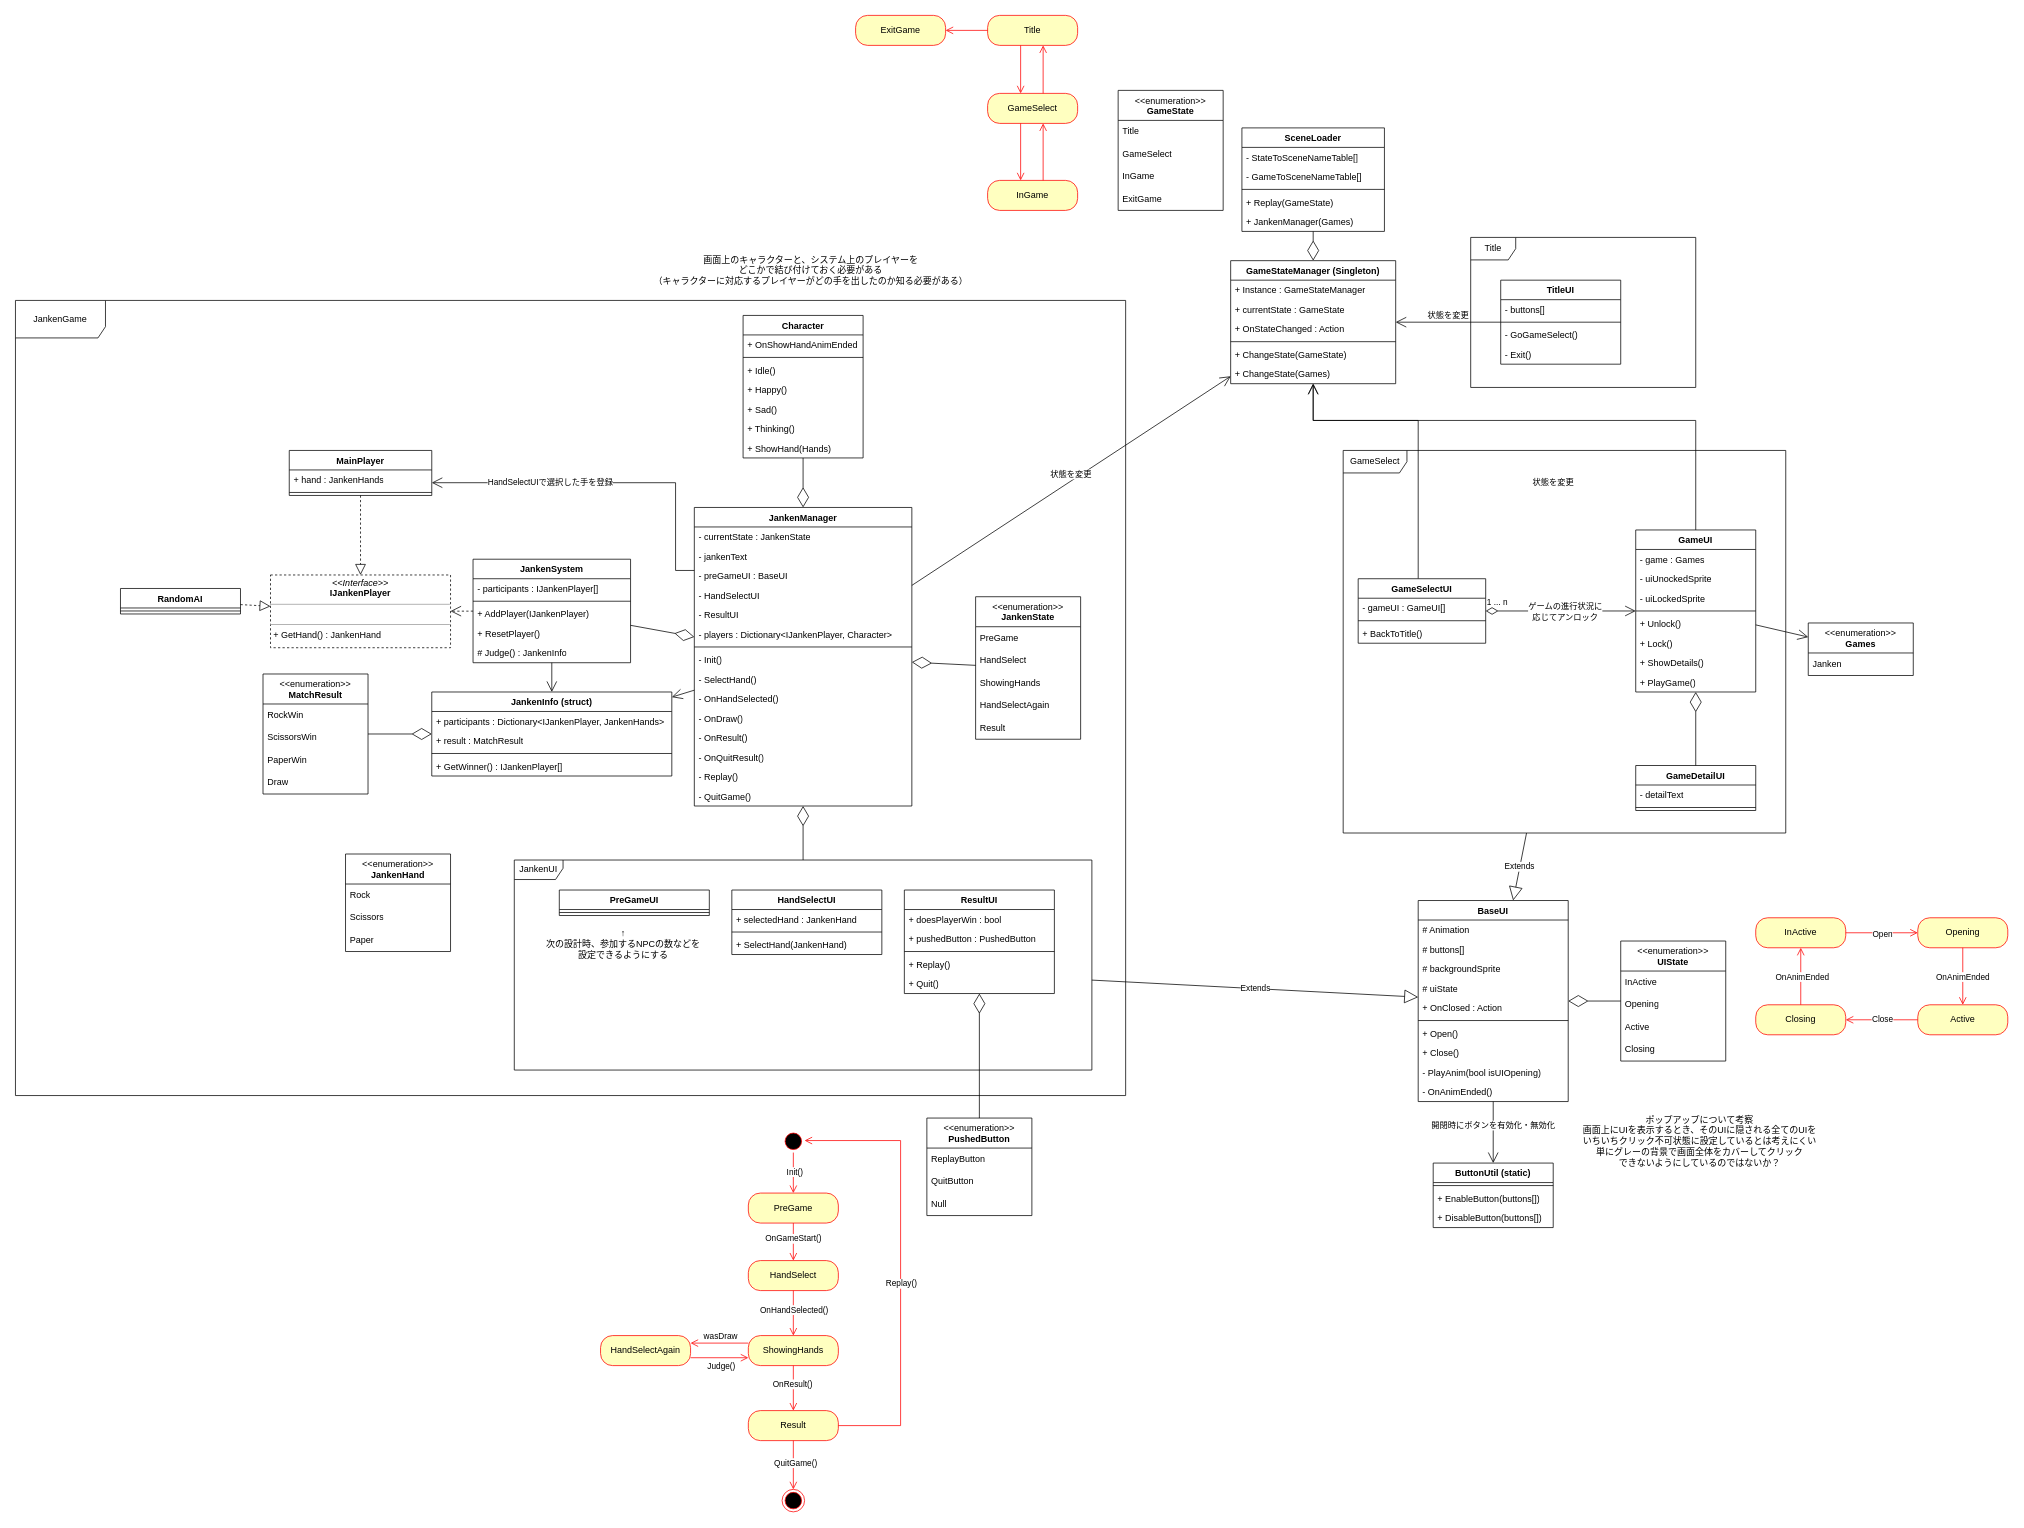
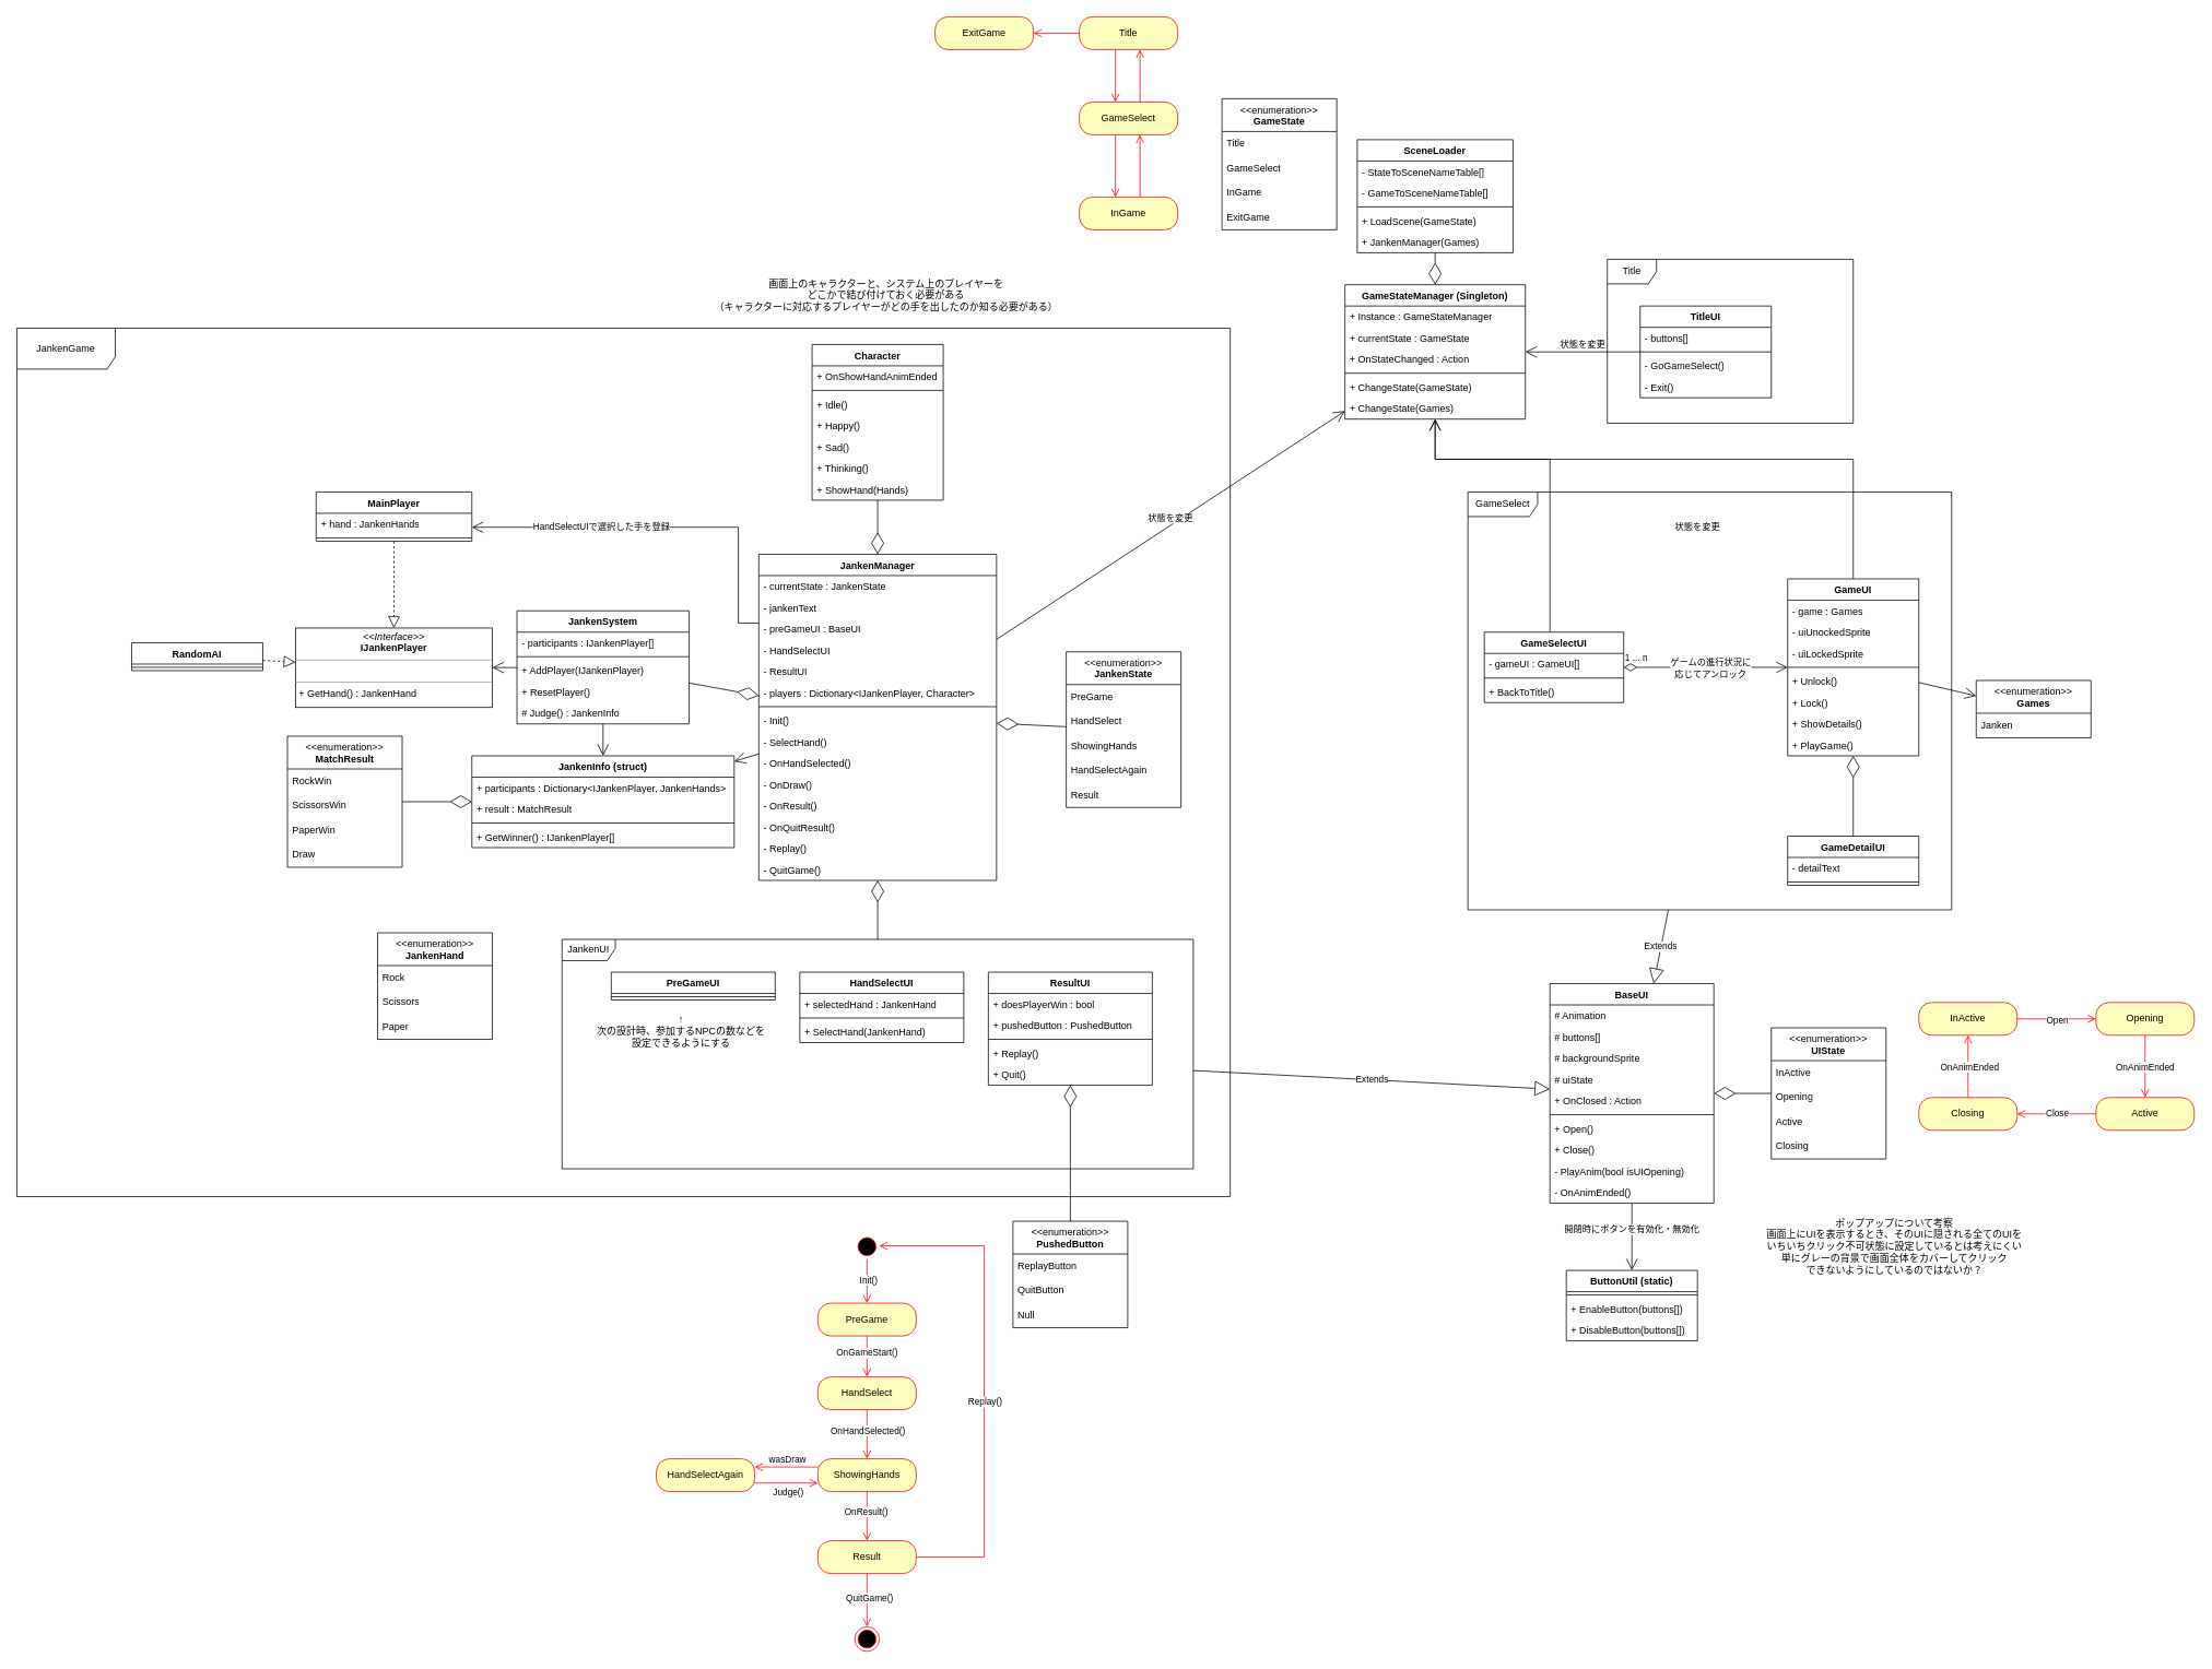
- <mxCell id="23" value="+ Replay(GameState)" style="text;strokeColor=none;fillColor=none;align=left;verticalAlign=top;spacingLeft=4;spacingRight=4;overflow=hidden;rotatable=0;points=[[0,0.5],[1,0.5]];portConstraint=eastwest;whiteSpace=wrap;html=1;" parent="19" vertex="1"><mxGeometry y="86" width="190" height="26" as="geometry" /></mxCell>
+ <mxCell id="23" value="+ LoadScene(GameState)" style="text;strokeColor=none;fillColor=none;align=left;verticalAlign=top;spacingLeft=4;spacingRight=4;overflow=hidden;rotatable=0;points=[[0,0.5],[1,0.5]];portConstraint=eastwest;whiteSpace=wrap;html=1;" parent="19" vertex="1"><mxGeometry y="86" width="190" height="26" as="geometry" /></mxCell>
- <mxCell id="172" value="&lt;p style=&quot;margin:0px;margin-top:4px;text-align:center;&quot;&gt;&lt;i&gt;&amp;lt;&amp;lt;Interface&amp;gt;&amp;gt;&lt;/i&gt;&lt;br&gt;&lt;b&gt;IJankenPlayer&lt;/b&gt;&lt;/p&gt;&lt;hr size=&quot;1&quot;&gt;&lt;p style=&quot;margin:0px;margin-left:4px;&quot;&gt;&lt;br&gt;&lt;/p&gt;&lt;hr size=&quot;1&quot;&gt;&lt;p style=&quot;margin:0px;margin-left:4px;&quot;&gt;+ GetHand() : JankenHand&lt;br&gt;&lt;/p&gt;" style="verticalAlign=top;align=left;overflow=fill;fontSize=12;fontFamily=Helvetica;html=1;whiteSpace=wrap;dashed=1;" parent="1" vertex="1"><mxGeometry x="360" y="766" width="240" height="97" as="geometry" /></mxCell>
+ <mxCell id="172" value="&lt;p style=&quot;margin:0px;margin-top:4px;text-align:center;&quot;&gt;&lt;i&gt;&amp;lt;&amp;lt;Interface&amp;gt;&amp;gt;&lt;/i&gt;&lt;br&gt;&lt;b&gt;IJankenPlayer&lt;/b&gt;&lt;/p&gt;&lt;hr size=&quot;1&quot;&gt;&lt;p style=&quot;margin:0px;margin-left:4px;&quot;&gt;&lt;br&gt;&lt;/p&gt;&lt;hr size=&quot;1&quot;&gt;&lt;p style=&quot;margin:0px;margin-left:4px;&quot;&gt;+ GetHand() : JankenHand&lt;br&gt;&lt;/p&gt;" style="verticalAlign=top;align=left;overflow=fill;fontSize=12;fontFamily=Helvetica;html=1;whiteSpace=wrap;" parent="1" vertex="1"><mxGeometry x="360" y="766" width="240" height="97" as="geometry" /></mxCell>
- <mxCell id="173" value="" style="html=1;verticalAlign=bottom;endArrow=open;curved=0;rounded=0;endFill=0;endSize=12;dashed=1;" parent="1" source="166" target="172" edge="1"><mxGeometry width="80" relative="1" as="geometry"><mxPoint x="558" y="621.5" as="sourcePoint" /><mxPoint x="450" y="726.5" as="targetPoint" /></mxGeometry></mxCell>
+ <mxCell id="173" value="" style="html=1;verticalAlign=bottom;endArrow=open;curved=0;rounded=0;endFill=0;endSize=12;" parent="1" source="166" target="172" edge="1"><mxGeometry width="80" relative="1" as="geometry"><mxPoint x="558" y="621.5" as="sourcePoint" /><mxPoint x="450" y="726.5" as="targetPoint" /></mxGeometry></mxCell>
- <mxCell id="157" value="ポップアップについて考察&lt;br&gt;画面上にUIを表示するとき、そのUIに隠される全てのUIを&lt;br&gt;いちいちクリック不可状態に設定しているとは考えにくい&lt;br&gt;単にグレーの背景で画面全体をカバーしてクリック&lt;br&gt;できないようにしているのではないか？" style="text;html=1;align=center;verticalAlign=middle;resizable=0;points=[];autosize=1;strokeColor=none;fillColor=none;" parent="1" vertex="1"><mxGeometry x="2095" y="1476" width="340" height="90" as="geometry" /></mxCell>
+ <mxCell id="157" value="ポップアップについて考察&lt;br&gt;画面上にUIを表示するとき、そのUIに隠される全てのUIを&lt;br&gt;いちいちクリック不可状態に設定しているとは考えにくい&lt;br&gt;単にグレーの背景で画面全体をカバーしてクリック&lt;br&gt;できないようにしているのではないか？" style="text;html=1;align=center;verticalAlign=middle;resizable=0;points=[];autosize=1;strokeColor=none;fillColor=none;" parent="1" vertex="1"><mxGeometry x="2140" y="1476" width="340" height="90" as="geometry" /></mxCell>
